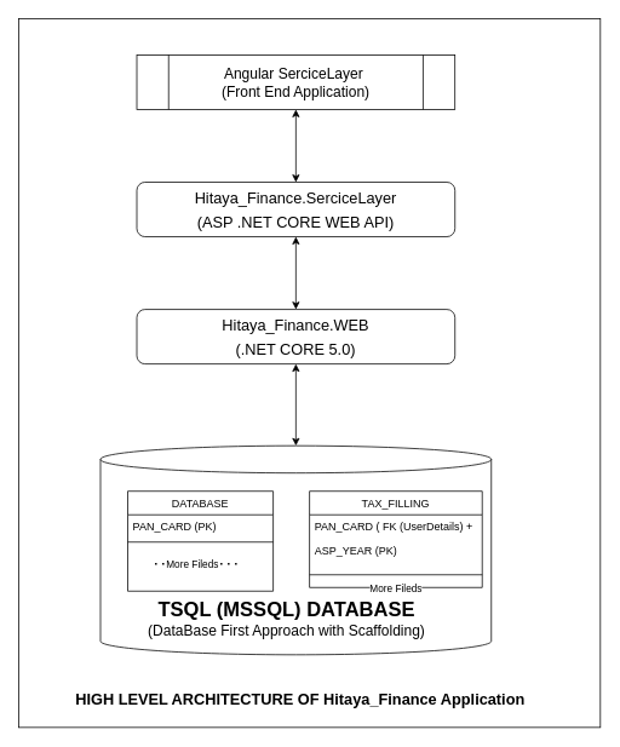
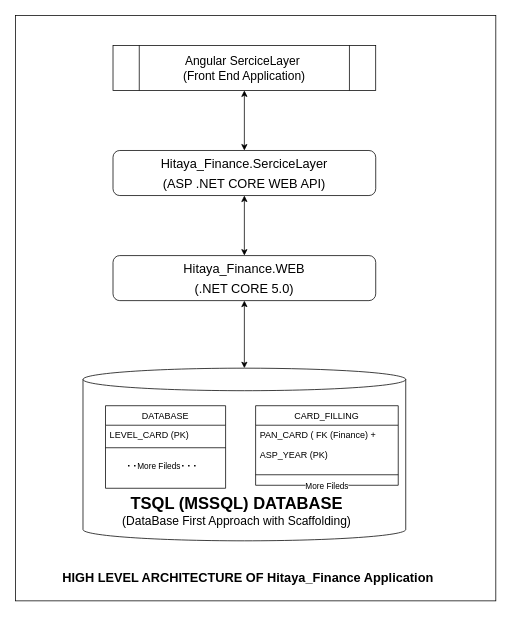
- <mxCell id="9" value="TAX_FILLING" style="swimlane;fontStyle=0;align=center;verticalAlign=top;childLayout=stackLayout;horizontal=1;startSize=26;horizontalStack=0;resizeParent=1;resizeLast=0;collapsible=1;marginBottom=0;rounded=0;shadow=0;strokeWidth=1;" parent="1" vertex="1"><mxGeometry x="340" y="540" width="190" height="106" as="geometry"><mxRectangle x="340" y="380" width="170" height="26" as="alternateBounds" /></mxGeometry></mxCell>
+ <mxCell id="9" value="CARD_FILLING" style="swimlane;fontStyle=0;align=center;verticalAlign=top;childLayout=stackLayout;horizontal=1;startSize=26;horizontalStack=0;resizeParent=1;resizeLast=0;collapsible=1;marginBottom=0;rounded=0;shadow=0;strokeWidth=1;" parent="1" vertex="1"><mxGeometry x="340" y="540" width="190" height="106" as="geometry"><mxRectangle x="340" y="380" width="170" height="26" as="alternateBounds" /></mxGeometry></mxCell>
- <mxCell id="5" value="PAN_CARD (PK)" style="text;align=left;verticalAlign=top;spacingLeft=4;spacingRight=4;overflow=hidden;rotatable=0;points=[[0,0.5],[1,0.5]];portConstraint=eastwest;" parent="4" vertex="1"><mxGeometry y="26" width="160" height="26" as="geometry" /></mxCell>
+ <mxCell id="5" value="LEVEL_CARD (PK)" style="text;align=left;verticalAlign=top;spacingLeft=4;spacingRight=4;overflow=hidden;rotatable=0;points=[[0,0.5],[1,0.5]];portConstraint=eastwest;" parent="4" vertex="1"><mxGeometry y="26" width="160" height="26" as="geometry" /></mxCell>
- <mxCell id="10" value="PAN_CARD ( FK (UserDetails) +" style="text;align=left;verticalAlign=top;spacingLeft=4;spacingRight=4;overflow=hidden;rotatable=0;points=[[0,0.5],[1,0.5]];portConstraint=eastwest;" parent="9" vertex="1"><mxGeometry y="26" width="190" height="26" as="geometry" /></mxCell>
+ <mxCell id="10" value="PAN_CARD ( FK (Finance) +" style="text;align=left;verticalAlign=top;spacingLeft=4;spacingRight=4;overflow=hidden;rotatable=0;points=[[0,0.5],[1,0.5]];portConstraint=eastwest;" parent="9" vertex="1"><mxGeometry y="26" width="190" height="26" as="geometry" /></mxCell>
